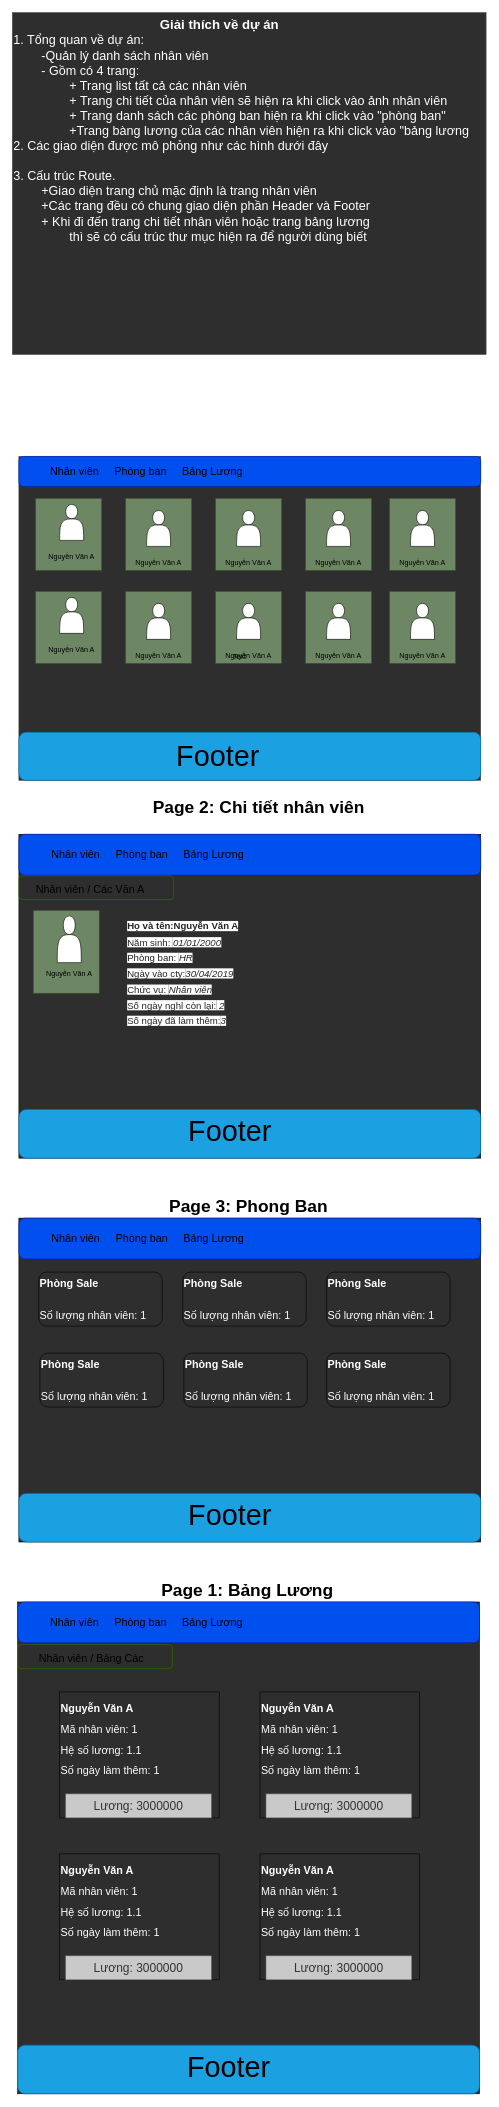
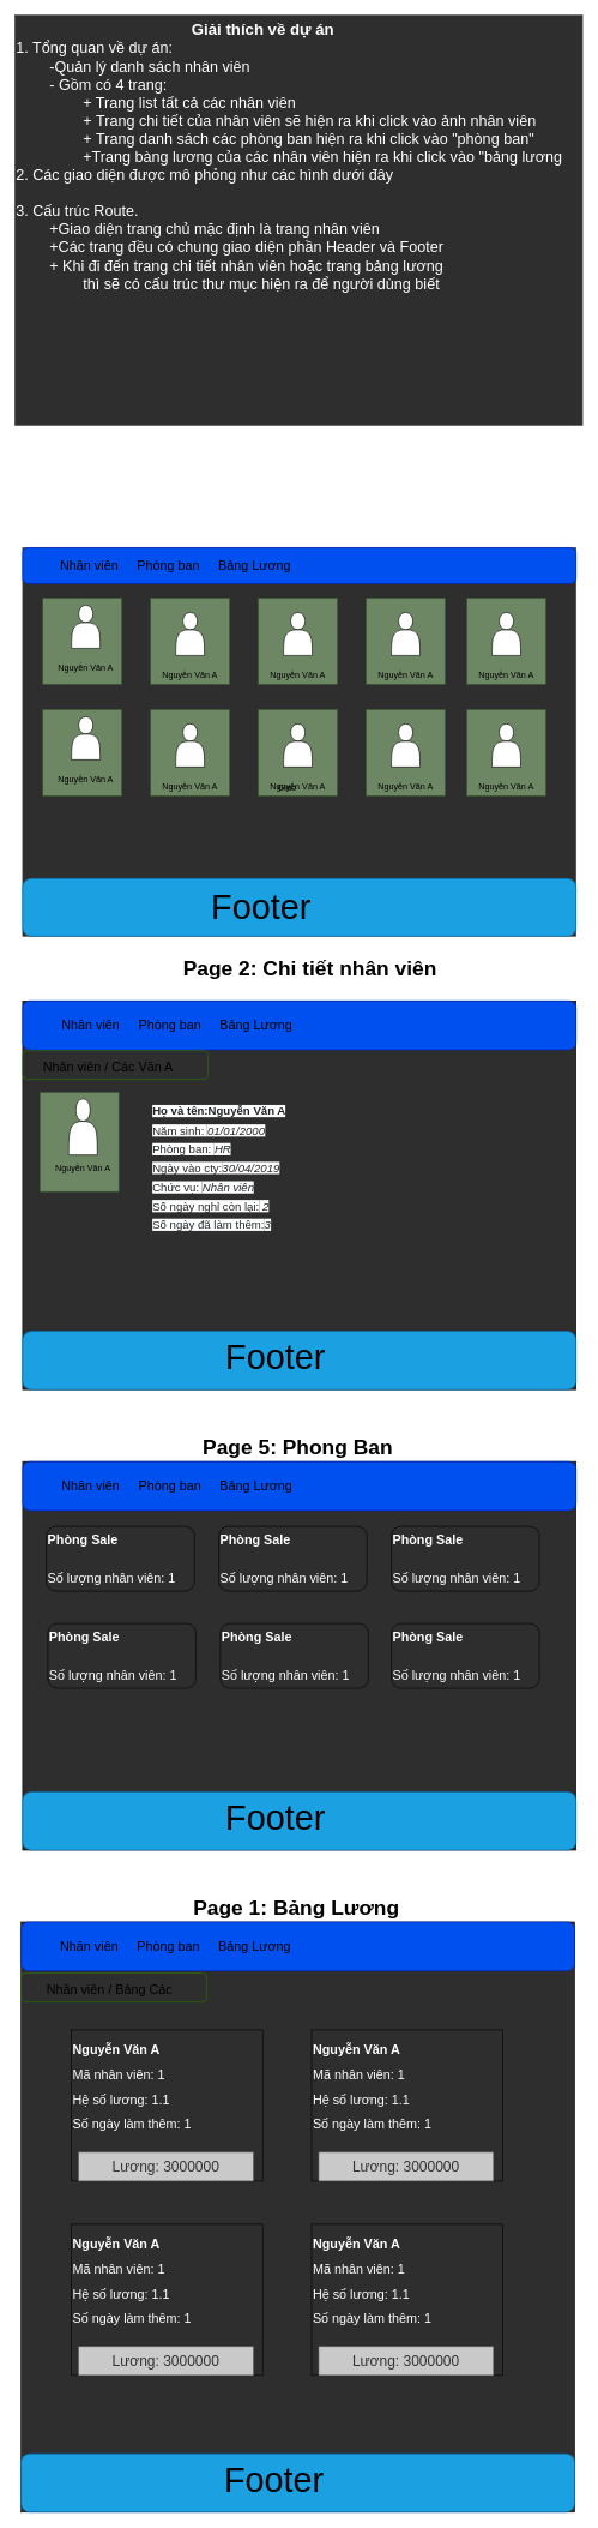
- <mxCell id="50" value="Text" style="text;html=1;strokeColor=none;fillColor=none;align=center;verticalAlign=middle;whiteSpace=wrap;rounded=0;fontSize=12;" vertex="1" parent="1"><mxGeometry x="369" y="1080" width="60" height="30" as="geometry" /></mxCell>
+ <mxCell id="50" value="Giao" style="text;html=1;strokeColor=none;fillColor=none;align=center;verticalAlign=middle;whiteSpace=wrap;rounded=0;fontSize=12;" vertex="1" parent="1"><mxGeometry x="369" y="1080" width="60" height="30" as="geometry" /></mxCell>
- <mxCell id="67" value="Page 3: Phong Ban" style="rounded=0;whiteSpace=wrap;html=1;glass=0;labelBackgroundColor=none;fontSize=29;fontStyle=1;fillColor=none;strokeColor=none;" vertex="1" parent="1"><mxGeometry x="189" y="1980" width="450" height="60" as="geometry" /></mxCell>
+ <mxCell id="67" value="Page 5: Phong Ban" style="rounded=0;whiteSpace=wrap;html=1;glass=0;labelBackgroundColor=none;fontSize=29;fontStyle=1;fillColor=none;strokeColor=none;" vertex="1" parent="1"><mxGeometry x="189" y="1980" width="450" height="60" as="geometry" /></mxCell>
